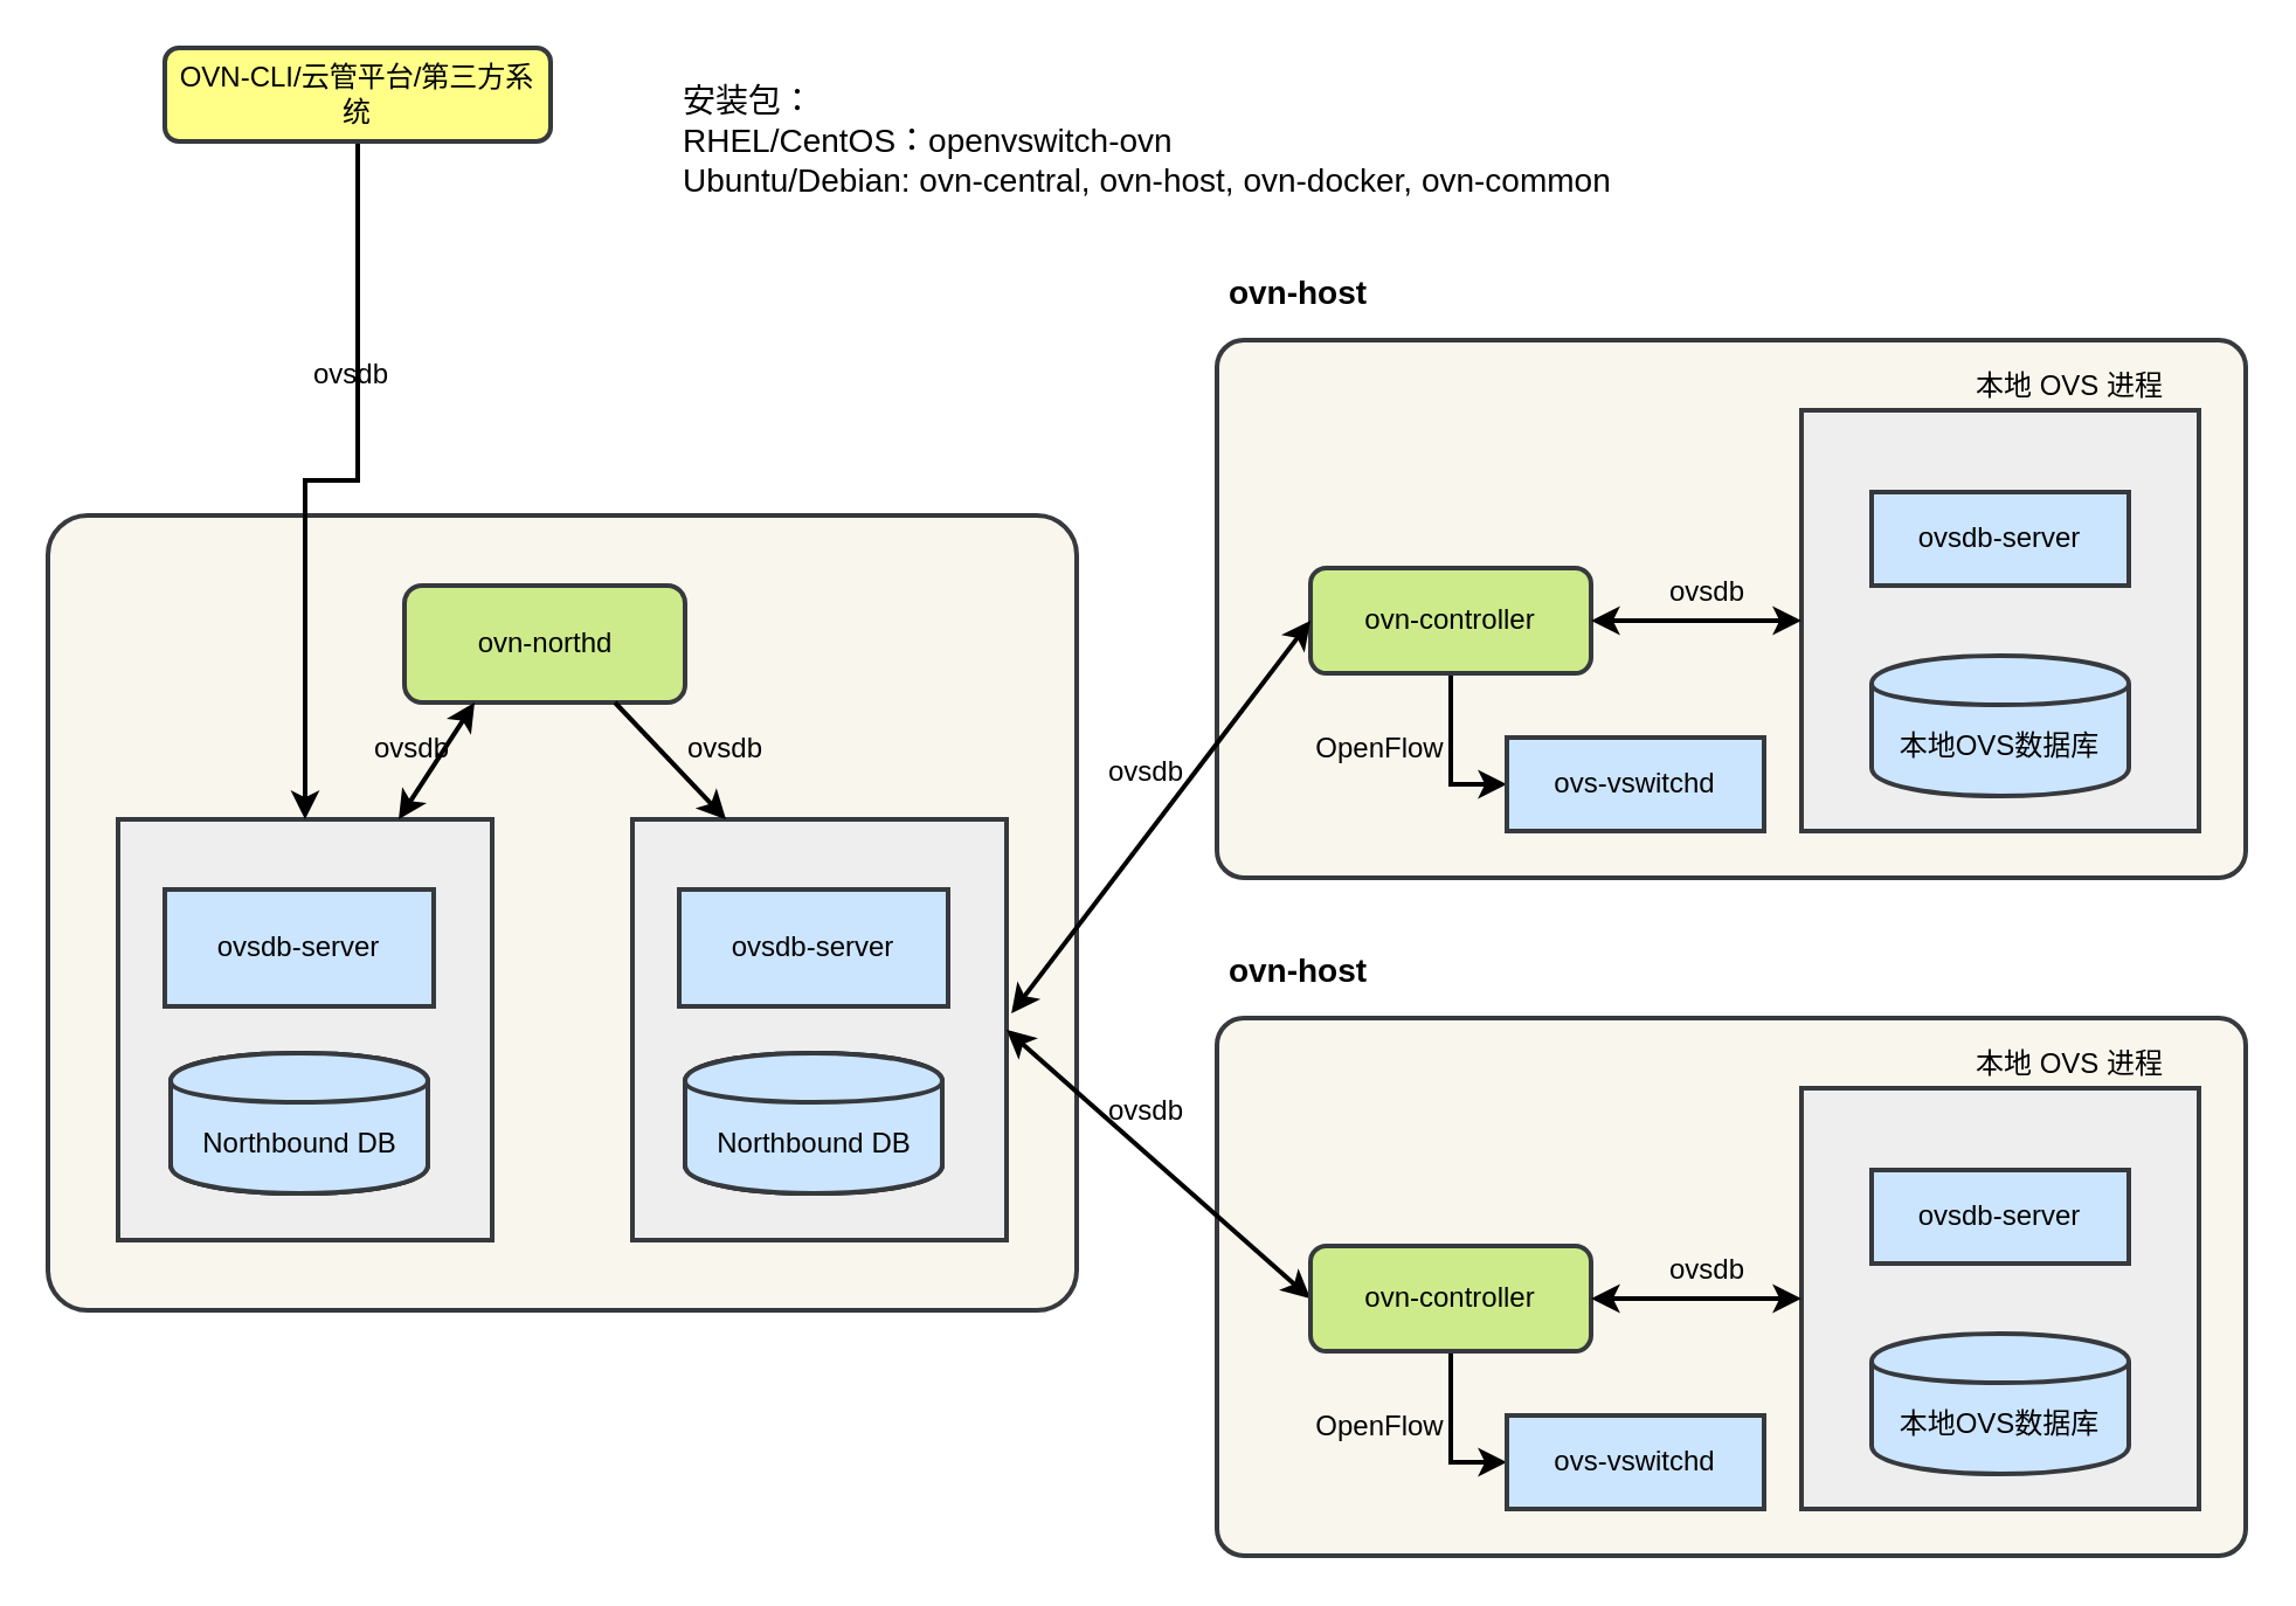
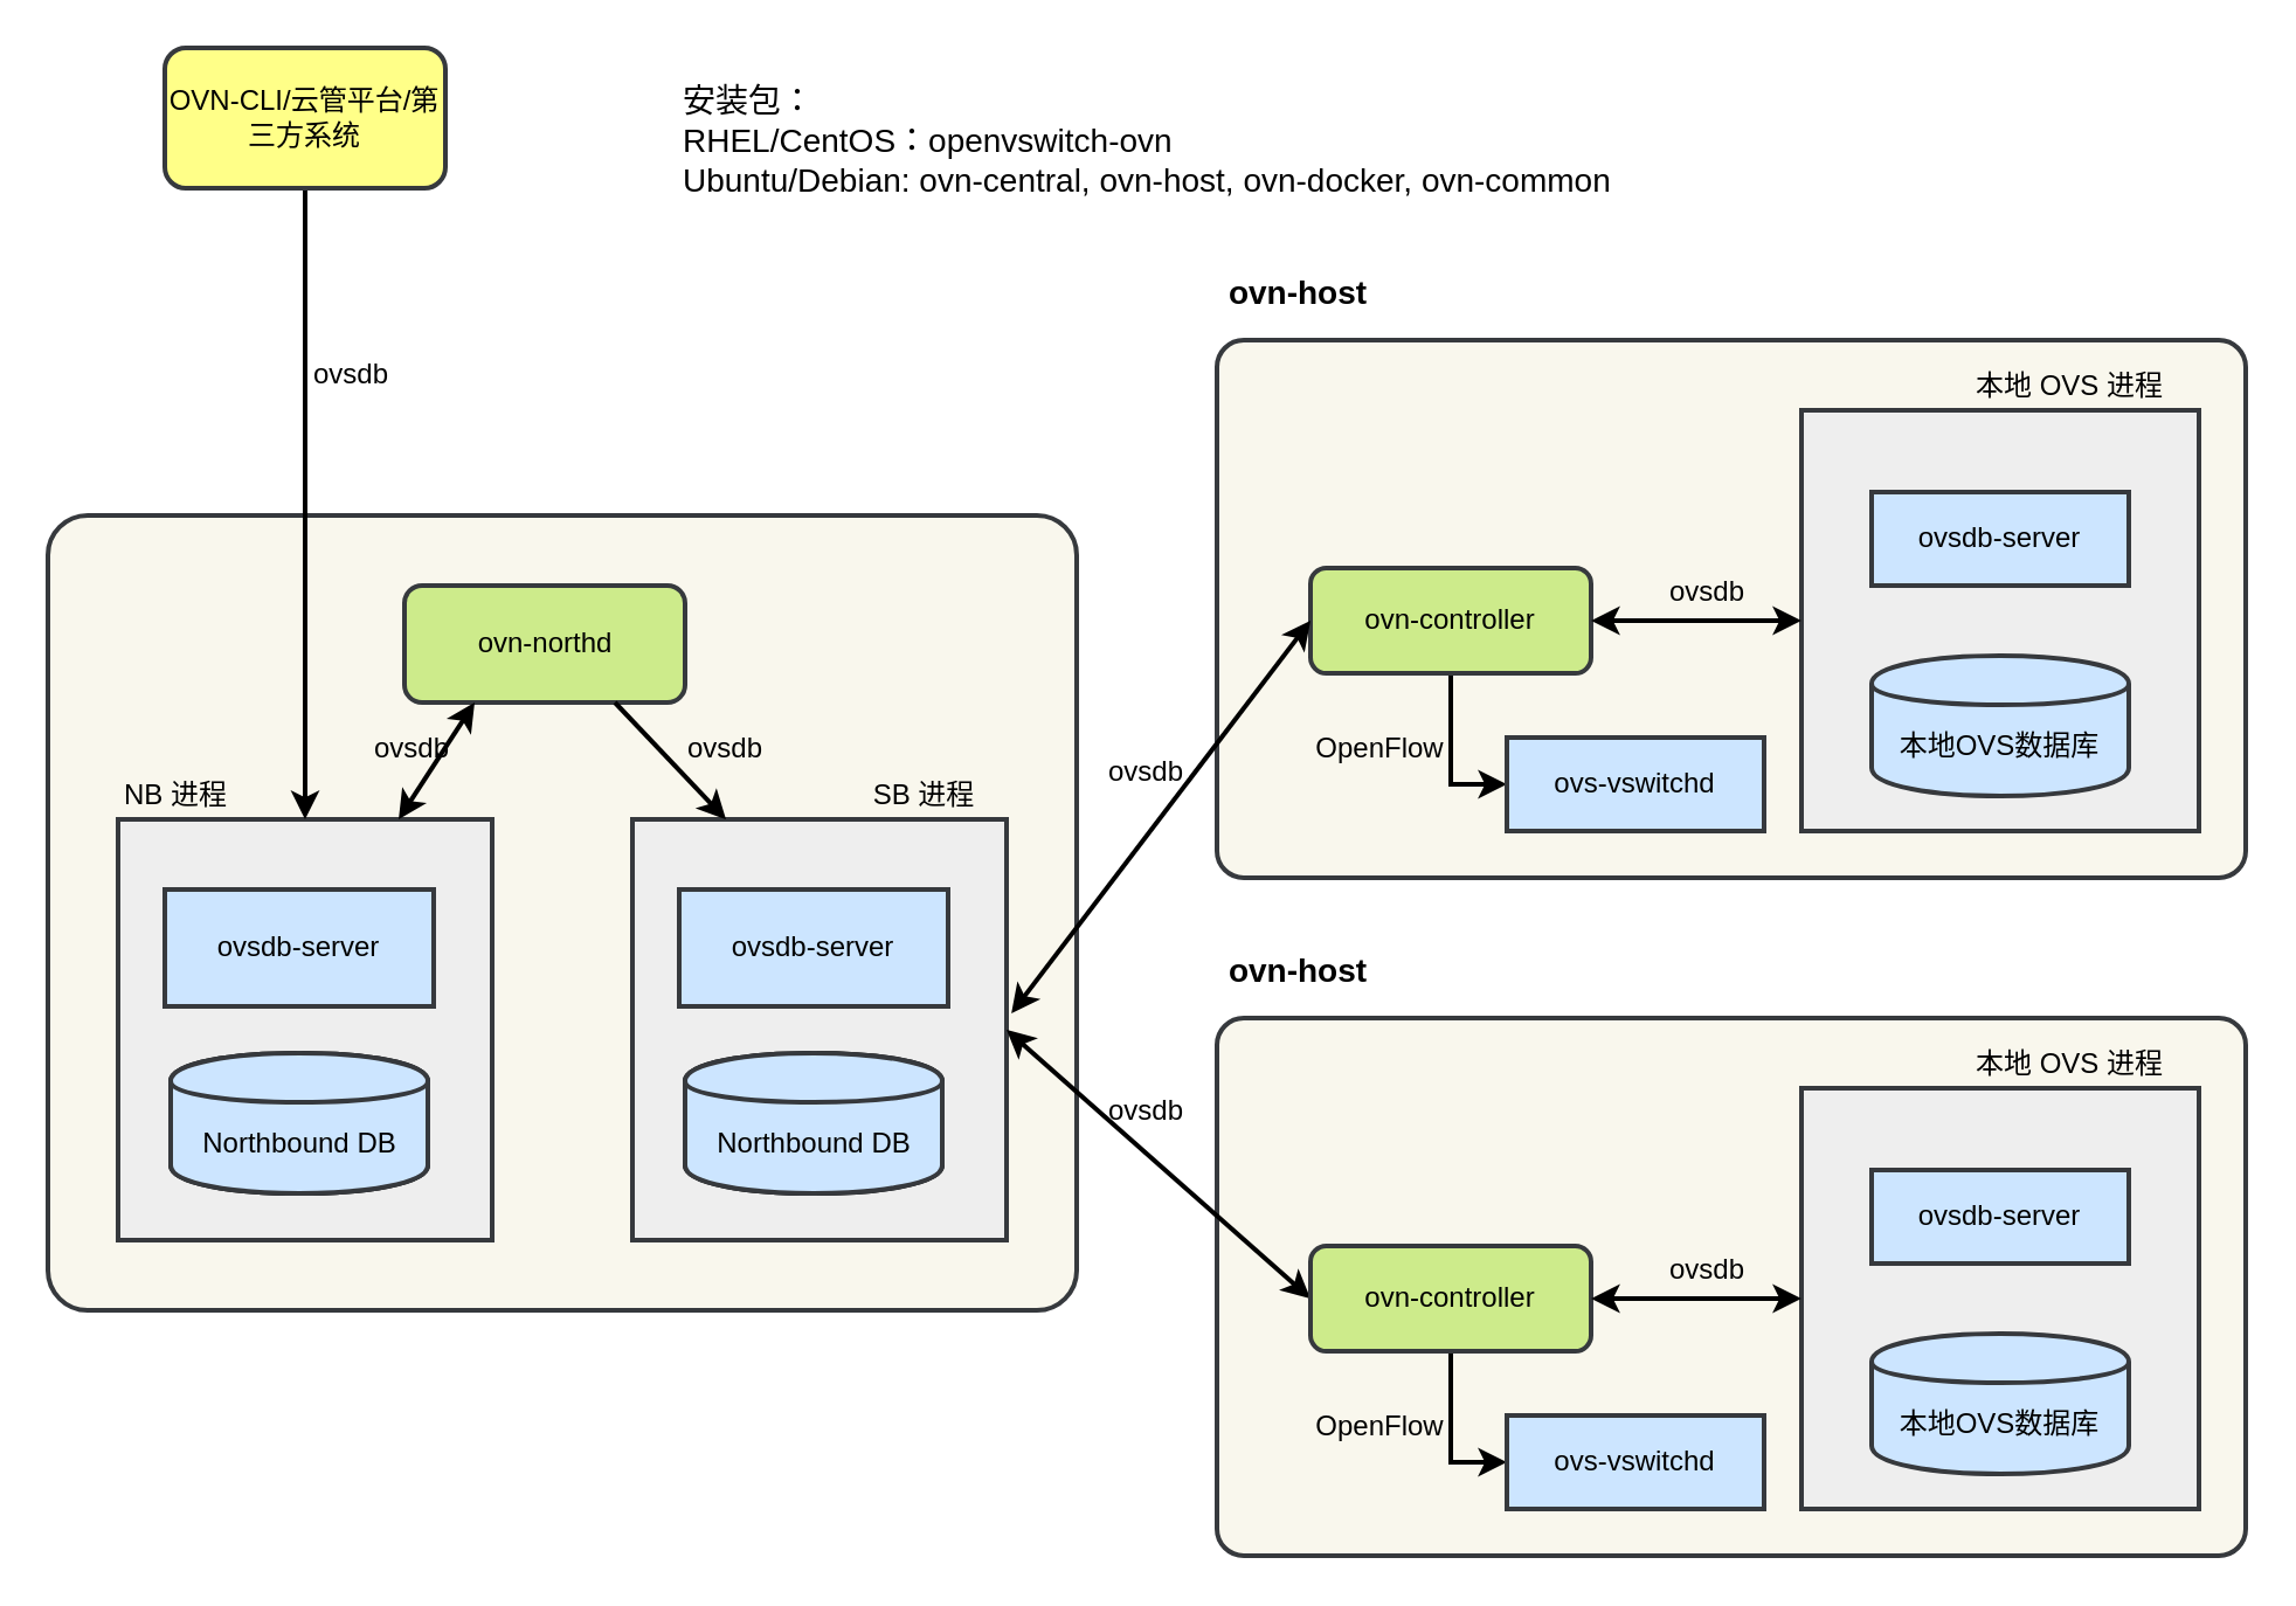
- <mxCell id="35" value="OVN-CLI/云管平台/第三方系统" style="rounded=1;whiteSpace=wrap;html=1;fillColor=#ffff88;strokeColor=#36393d;strokeWidth=2;" parent="1" vertex="1"><mxGeometry x="70" y="20" width="165" height="40" as="geometry" /></mxCell>
+ <mxCell id="35" value="OVN-CLI/云管平台/第三方系统" style="rounded=1;whiteSpace=wrap;html=1;fillColor=#ffff88;strokeColor=#36393d;strokeWidth=2;" parent="1" vertex="1"><mxGeometry x="70" y="20" width="120" height="60" as="geometry" /></mxCell>
+ <mxCell id="13" value="NB 进程" style="text;html=1;strokeColor=none;fillColor=none;align=center;verticalAlign=middle;whiteSpace=wrap;rounded=0;strokeWidth=2;" parent="1" vertex="1"><mxGeometry x="50" y="330" width="50" height="20" as="geometry" /></mxCell>
+ <mxCell id="14" value="SB 进程" style="text;html=1;strokeColor=none;fillColor=none;align=center;verticalAlign=middle;whiteSpace=wrap;rounded=0;strokeWidth=2;" parent="1" vertex="1"><mxGeometry x="370" y="330" width="50" height="20" as="geometry" /></mxCell>
